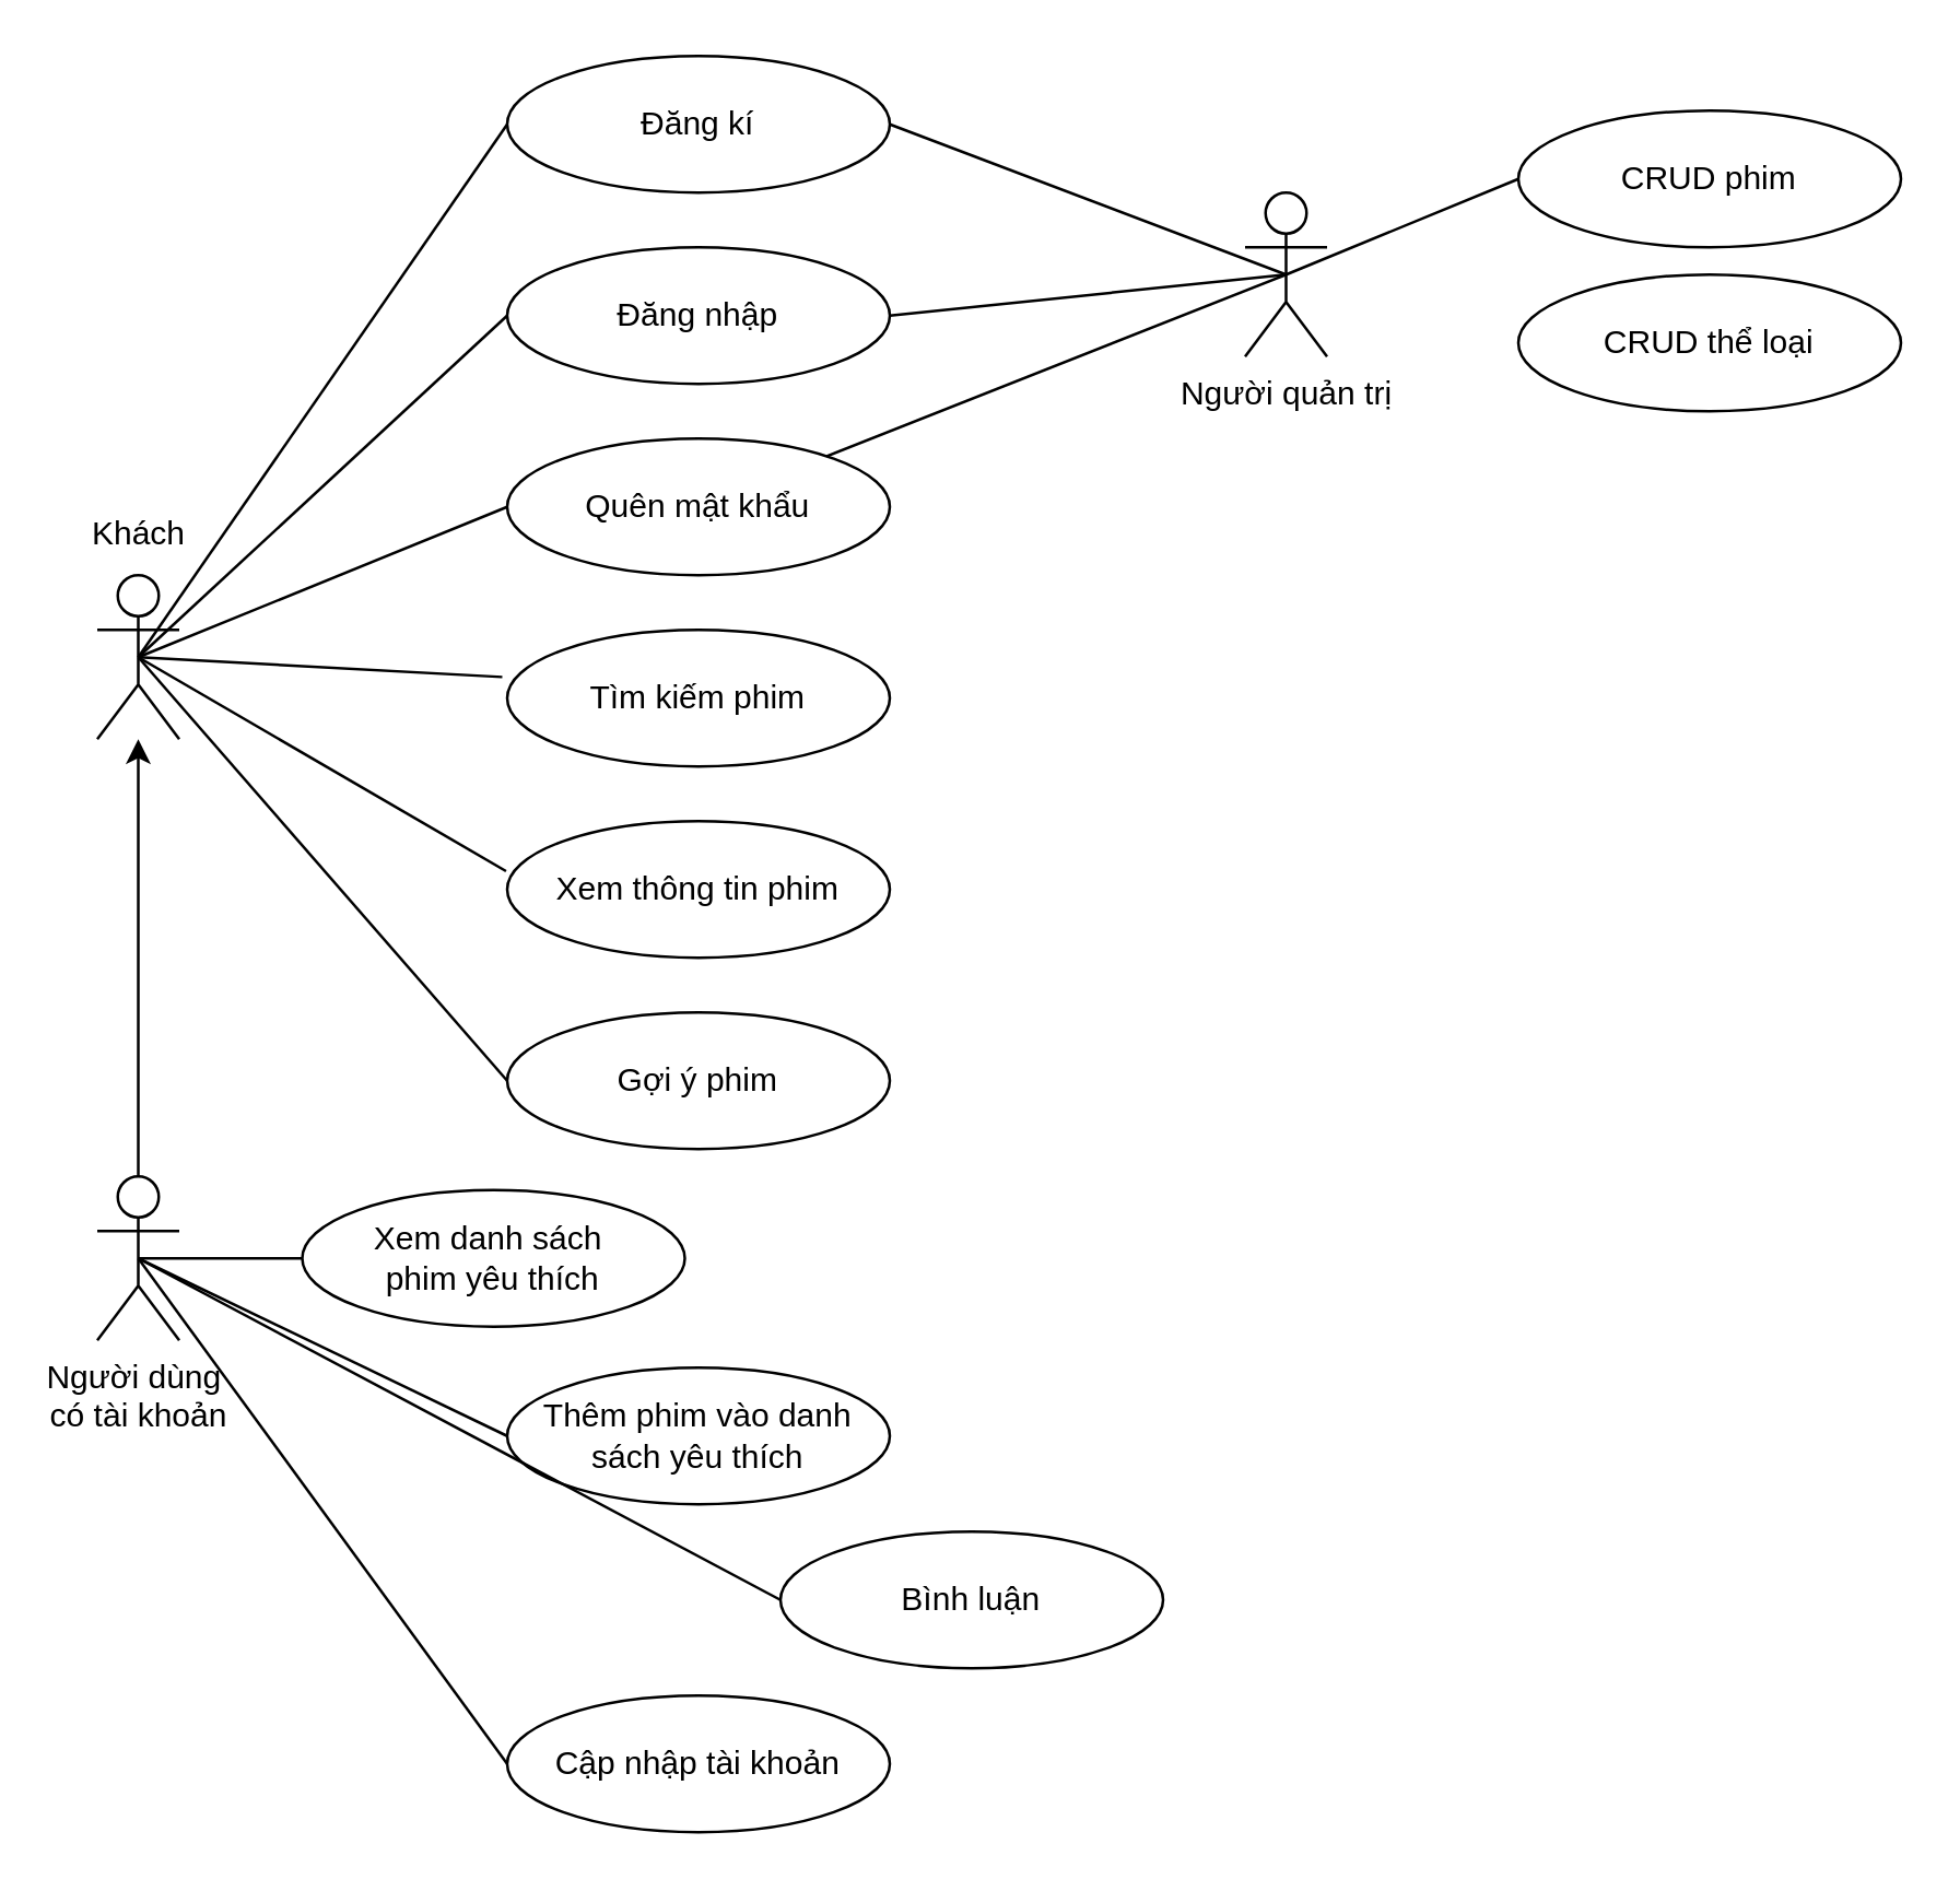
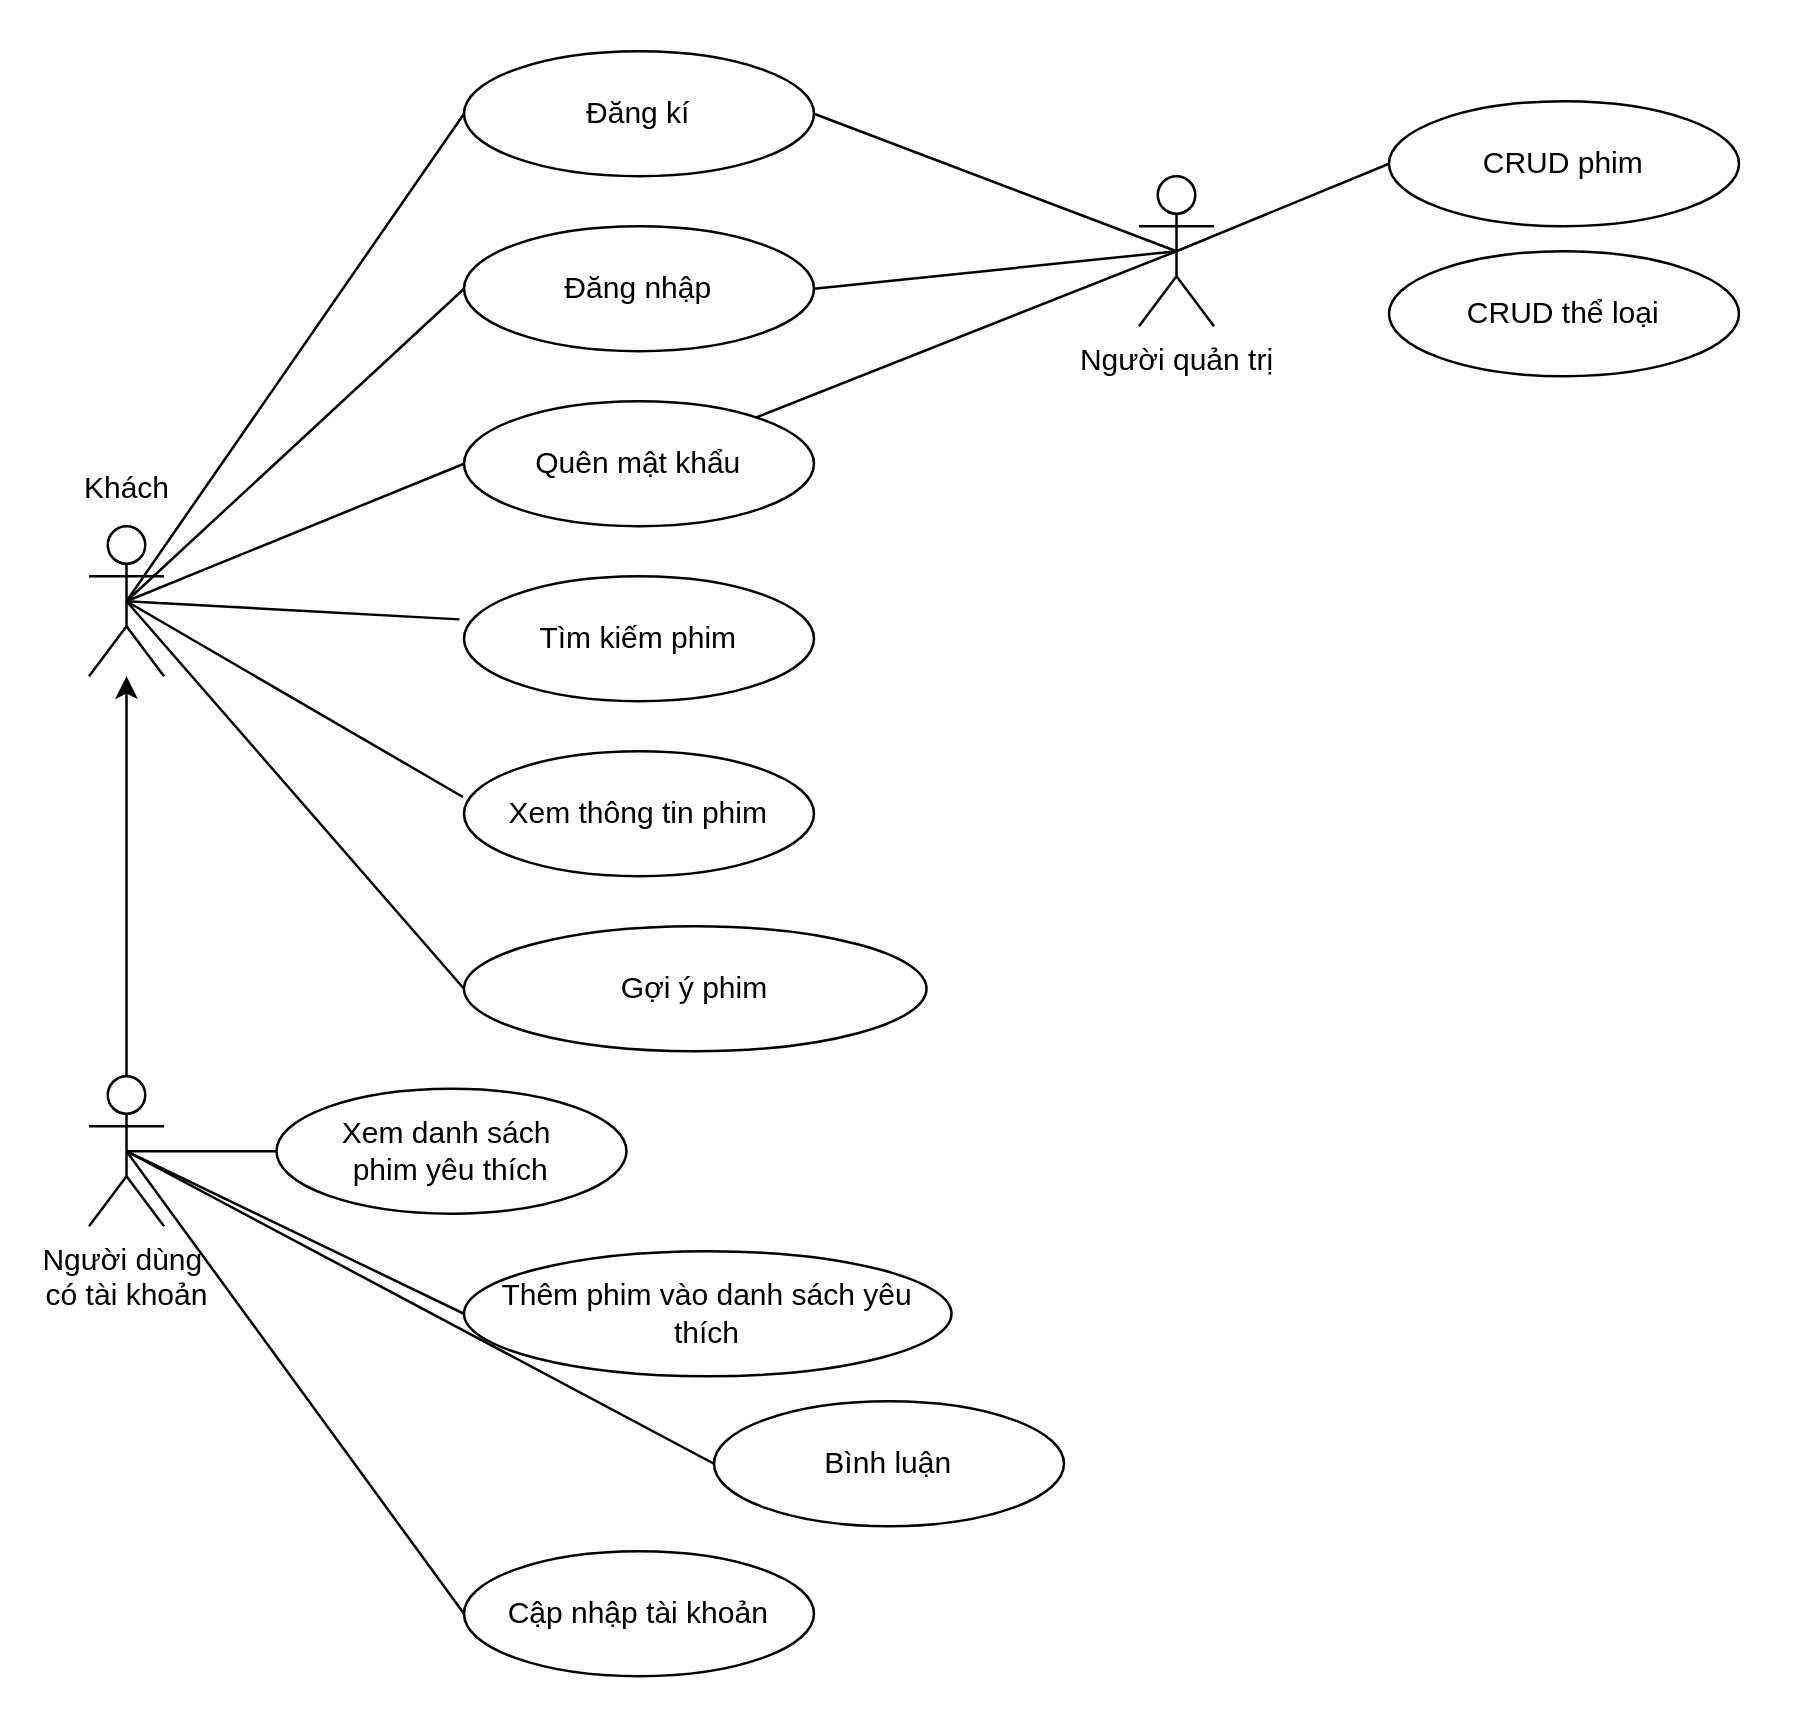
- <mxCell id="12" value="Gợi ý phim" style="ellipse;whiteSpace=wrap;html=1;" vertex="1" parent="1"><mxGeometry x="185" y="370" width="140" height="50" as="geometry" /></mxCell>
+ <mxCell id="12" value="Gợi ý phim" style="ellipse;whiteSpace=wrap;html=1;" vertex="1" parent="1"><mxGeometry x="185" y="370" width="185" height="50" as="geometry" /></mxCell>
- <mxCell id="20" value="Thêm phim vào danh sách yêu thích" style="ellipse;whiteSpace=wrap;html=1;" vertex="1" parent="1"><mxGeometry x="185" y="500" width="140" height="50" as="geometry" /></mxCell>
+ <mxCell id="20" value="Thêm phim vào danh sách yêu thích" style="ellipse;whiteSpace=wrap;html=1;" vertex="1" parent="1"><mxGeometry x="185" y="500" width="195" height="50" as="geometry" /></mxCell>
